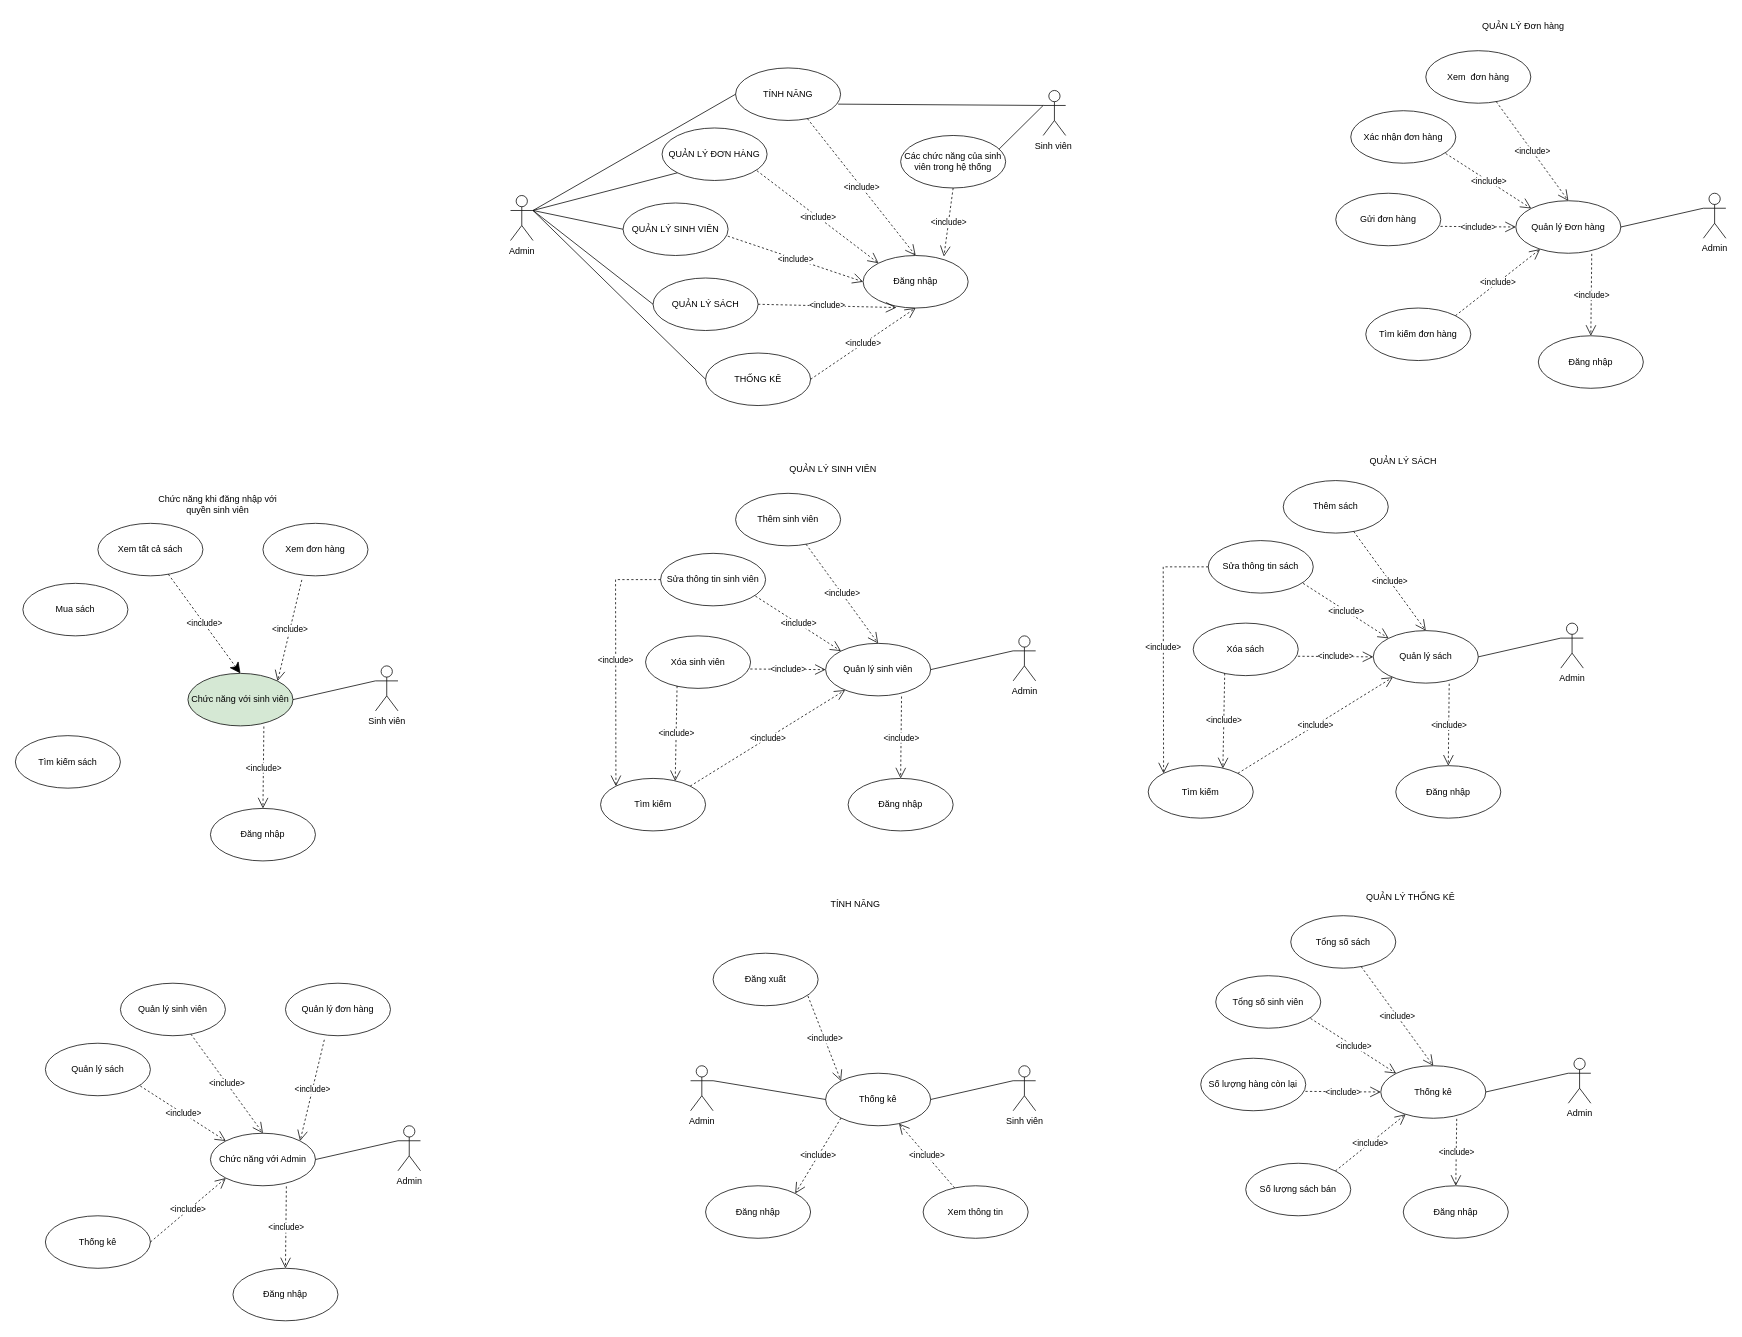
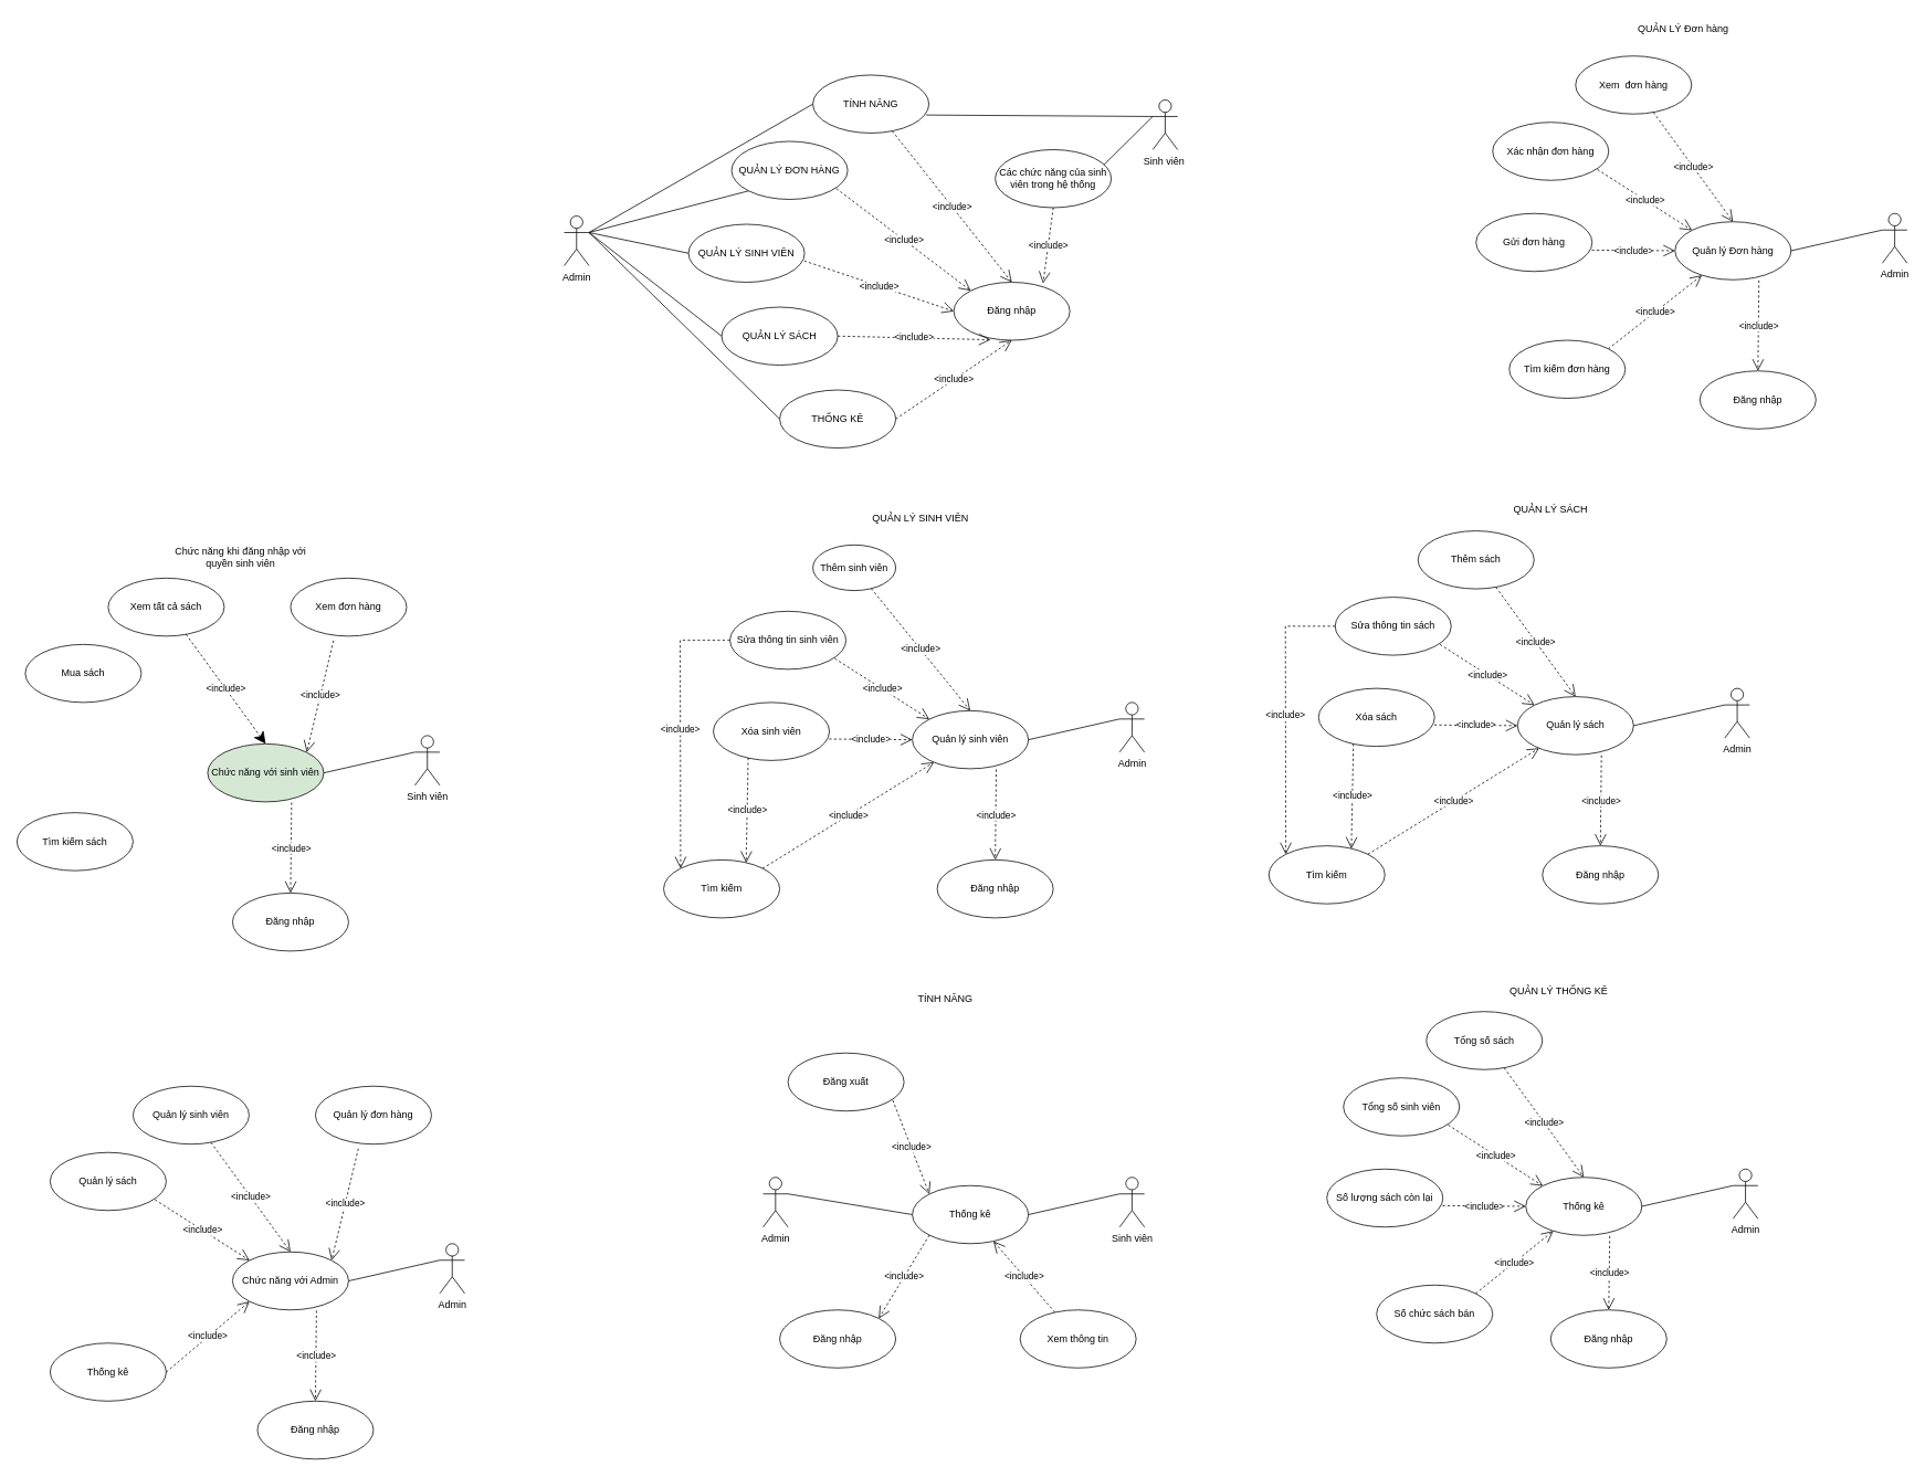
- <mxCell id="27" value="Thêm sinh viên" style="ellipse;whiteSpace=wrap;html=1;" vertex="1" parent="1"><mxGeometry x="980" y="657" width="140" height="70" as="geometry" /></mxCell>
+ <mxCell id="27" value="Thêm sinh viên" style="ellipse;whiteSpace=wrap;html=1;" vertex="1" parent="1"><mxGeometry x="980" y="657" width="100" height="55" as="geometry" /></mxCell>
- <mxCell id="64" value="Số lượng hàng còn lại" style="ellipse;whiteSpace=wrap;html=1;" vertex="1" parent="1"><mxGeometry x="1600" y="1410" width="140" height="70" as="geometry" /></mxCell>
+ <mxCell id="64" value="Số lượng sách còn lại" style="ellipse;whiteSpace=wrap;html=1;" vertex="1" parent="1"><mxGeometry x="1600" y="1410" width="140" height="70" as="geometry" /></mxCell>
- <mxCell id="66" value="Số lượng sách bán" style="ellipse;whiteSpace=wrap;html=1;" vertex="1" parent="1"><mxGeometry x="1660" y="1550" width="140" height="70" as="geometry" /></mxCell>
+ <mxCell id="66" value="Số chức sách bán" style="ellipse;whiteSpace=wrap;html=1;" vertex="1" parent="1"><mxGeometry x="1660" y="1550" width="140" height="70" as="geometry" /></mxCell>
